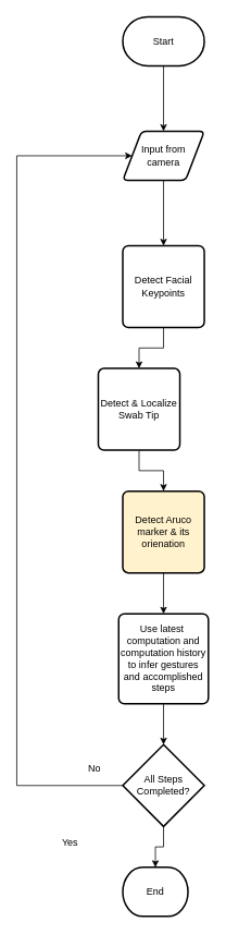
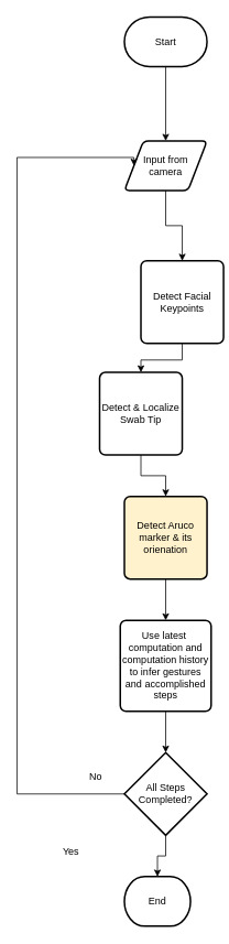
- <mxCell id="5" value="Input from&lt;br&gt;camera" style="shape=parallelogram;html=1;strokeWidth=2;perimeter=parallelogramPerimeter;whiteSpace=wrap;rounded=1;arcSize=12;size=0.23;" vertex="1" parent="1"><mxGeometry x="150" y="160" width="100" height="60" as="geometry" /></mxCell>
+ <mxCell id="5" value="Input from&lt;br&gt;camera" style="shape=parallelogram;html=1;strokeWidth=2;perimeter=parallelogramPerimeter;whiteSpace=wrap;rounded=1;arcSize=12;size=0.23;" vertex="1" parent="1"><mxGeometry x="150" y="170" width="100" height="60" as="geometry" /></mxCell>
- <mxCell id="7" value="Detect Facial&lt;br&gt;Keypoints" style="rounded=1;whiteSpace=wrap;html=1;absoluteArcSize=1;arcSize=14;strokeWidth=2;" vertex="1" parent="1"><mxGeometry x="150" y="300" width="100" height="100" as="geometry" /></mxCell>
+ <mxCell id="7" value="Detect Facial&lt;br&gt;Keypoints" style="rounded=1;whiteSpace=wrap;html=1;absoluteArcSize=1;arcSize=14;strokeWidth=2;" vertex="1" parent="1"><mxGeometry x="170" y="315" width="100" height="100" as="geometry" /></mxCell>
